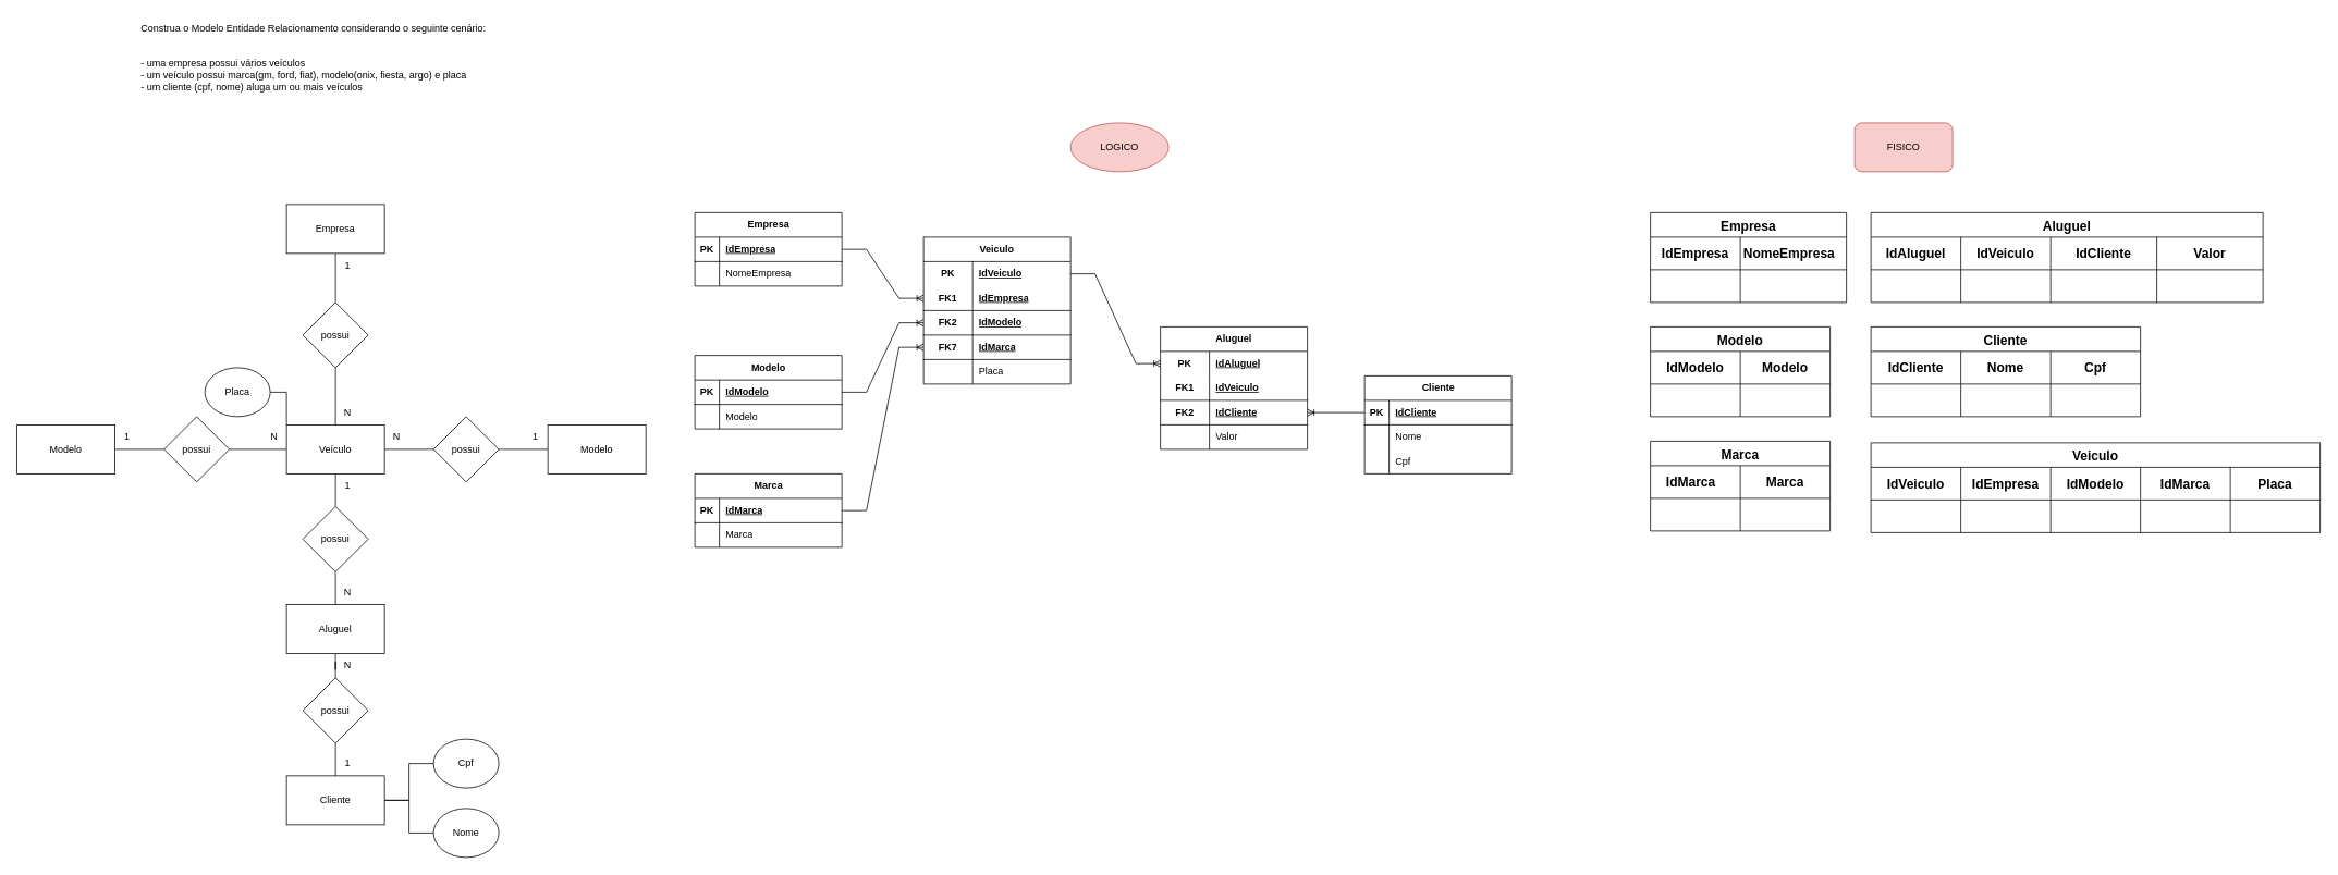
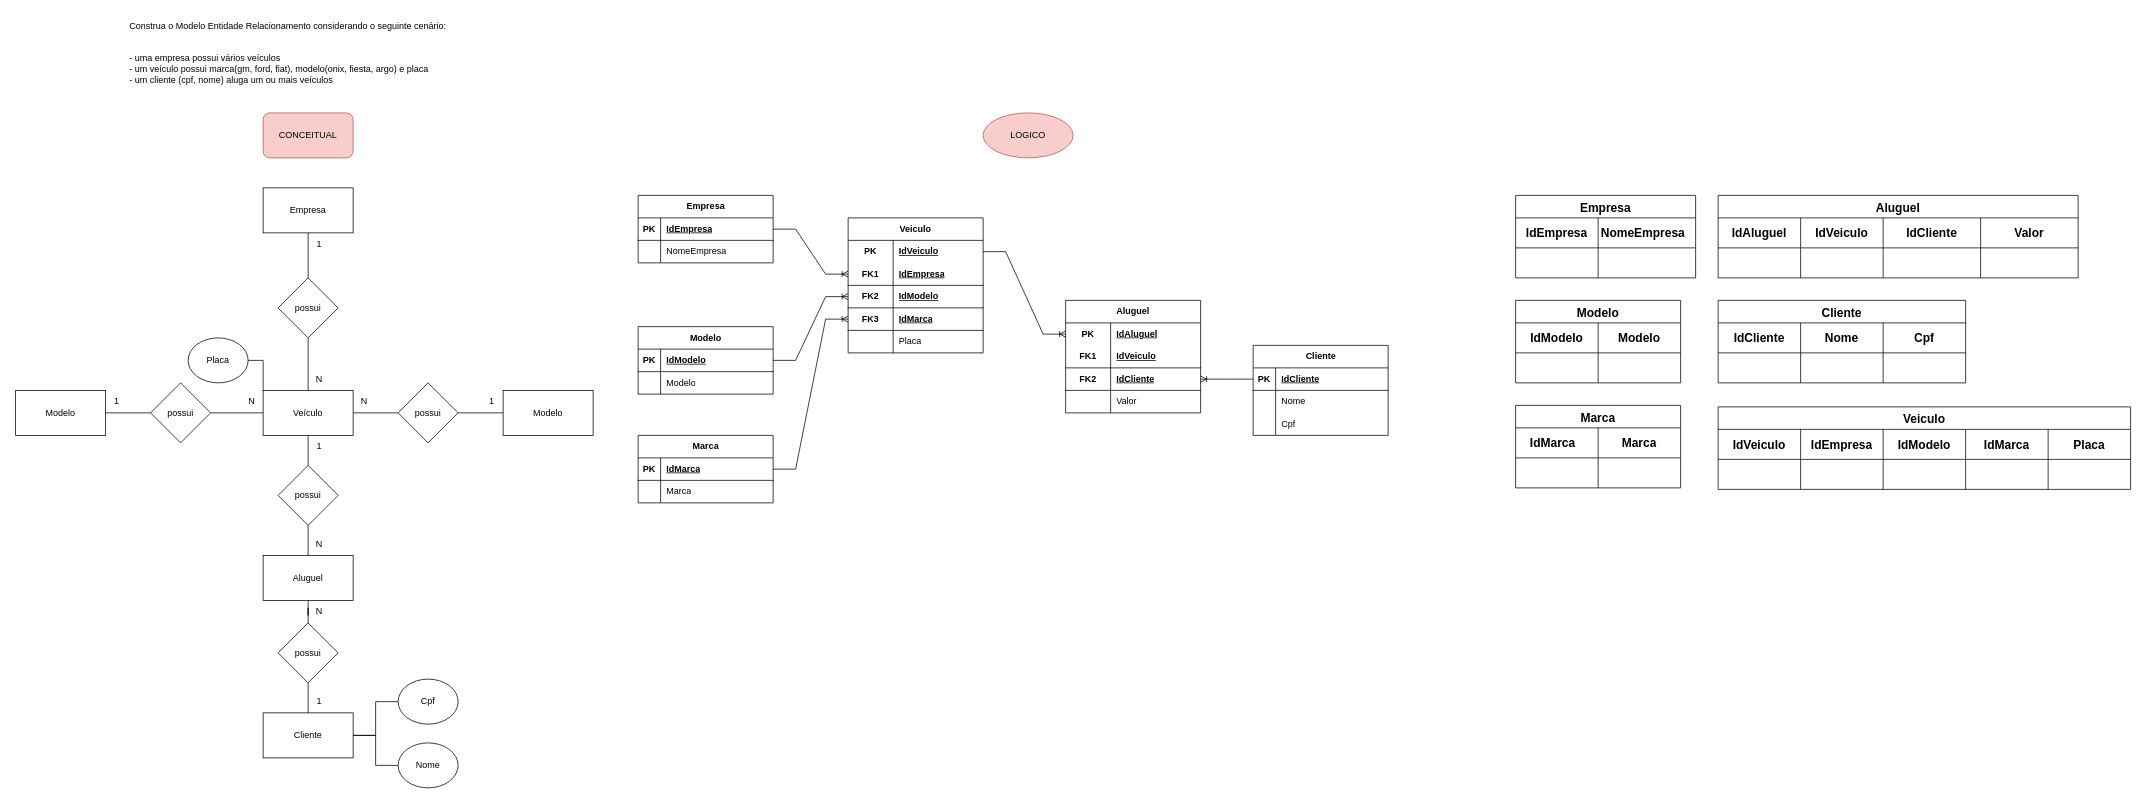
+ <mxCell id="20" value="CONCEITUAL" style="rounded=1;whiteSpace=wrap;html=1;fillColor=#f8cecc;strokeColor=#b85450;" parent="1" vertex="1"><mxGeometry x="350" y="150" width="120" height="60" as="geometry" /></mxCell>
- <mxCell id="21" value="FISICO" style="rounded=1;whiteSpace=wrap;html=1;fillColor=#f8cecc;strokeColor=#b85450;" parent="1" vertex="1"><mxGeometry x="2270" y="150" width="120" height="60" as="geometry" /></mxCell>
- <mxCell id="51" value="FK7" style="shape=partialRectangle;connectable=0;fillColor=none;top=0;left=0;bottom=0;right=0;fontStyle=1;overflow=hidden;html=1;whiteSpace=wrap;" parent="50" vertex="1"><mxGeometry width="60" height="30" as="geometry"><mxRectangle width="60" height="30" as="alternateBounds" /></mxGeometry></mxCell>
+ <mxCell id="51" value="FK3" style="shape=partialRectangle;connectable=0;fillColor=none;top=0;left=0;bottom=0;right=0;fontStyle=1;overflow=hidden;html=1;whiteSpace=wrap;" parent="50" vertex="1"><mxGeometry width="60" height="30" as="geometry"><mxRectangle width="60" height="30" as="alternateBounds" /></mxGeometry></mxCell>
